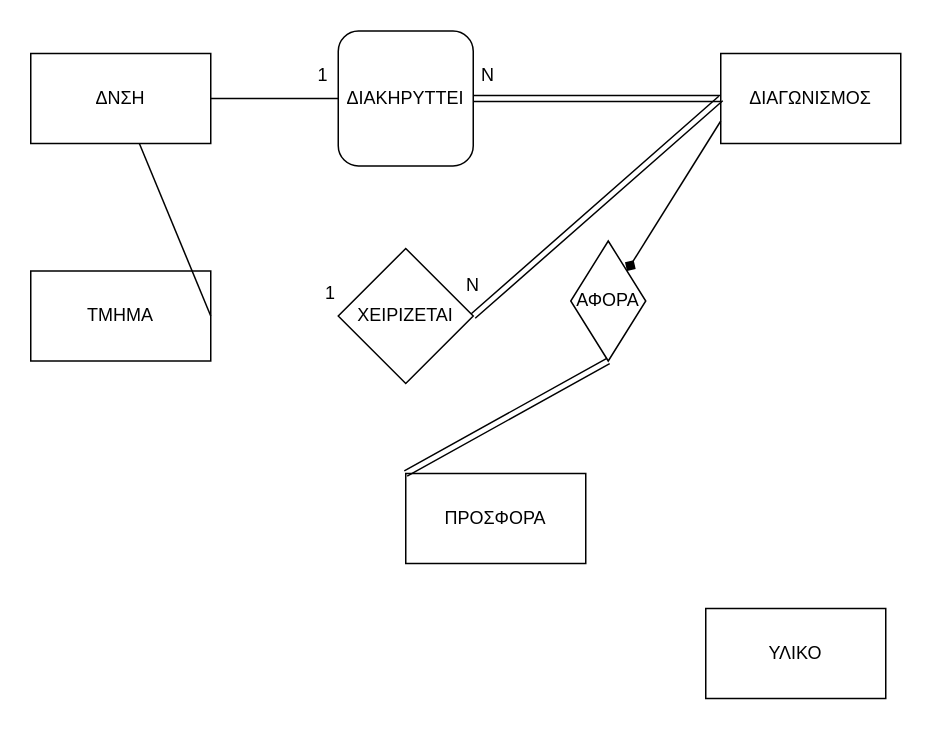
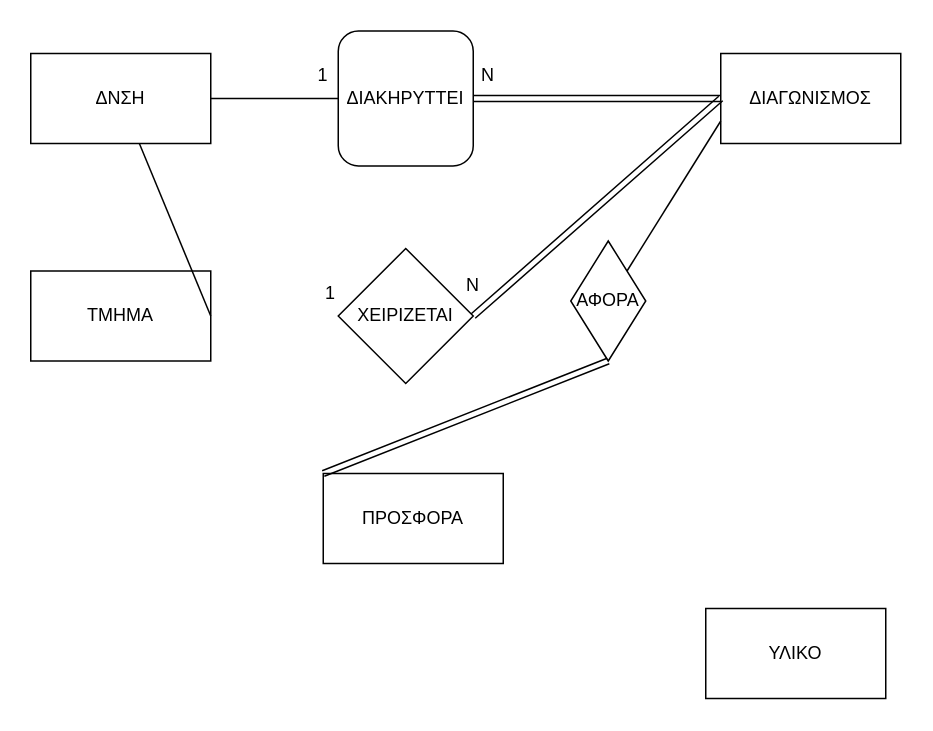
- <mxCell id="19" value="" style="endArrow=diamond;html=1;rounded=0;exitX=0;exitY=0.75;exitDx=0;exitDy=0;" edge="1" parent="1" source="3" target="17"><mxGeometry width="50" height="50" relative="1" as="geometry"><mxPoint x="290" y="315" as="sourcePoint" /><mxPoint x="450" y="135" as="targetPoint" /><Array as="points" /></mxGeometry></mxCell>
+ <mxCell id="19" value="" style="endArrow=none;html=1;rounded=0;exitX=0;exitY=0.75;exitDx=0;exitDy=0;" edge="1" parent="1" source="3" target="17"><mxGeometry width="50" height="50" relative="1" as="geometry"><mxPoint x="290" y="315" as="sourcePoint" /><mxPoint x="450" y="135" as="targetPoint" /><Array as="points" /></mxGeometry></mxCell>
- <mxCell id="4" value="ΠΡΟΣΦΟΡΑ" style="rounded=0;whiteSpace=wrap;html=1;" vertex="1" parent="1"><mxGeometry x="270" y="315" width="120" height="60" as="geometry" /></mxCell>
+ <mxCell id="4" value="ΠΡΟΣΦΟΡΑ" style="rounded=0;whiteSpace=wrap;html=1;" vertex="1" parent="1"><mxGeometry x="215" y="315" width="120" height="60" as="geometry" /></mxCell>
